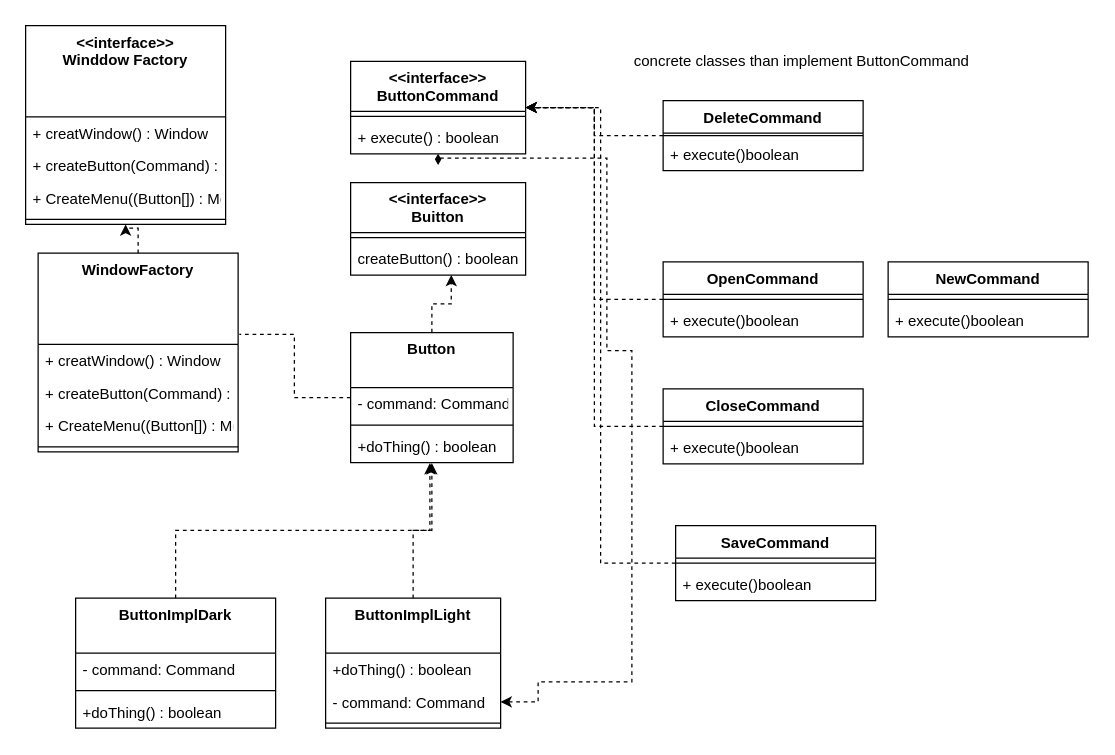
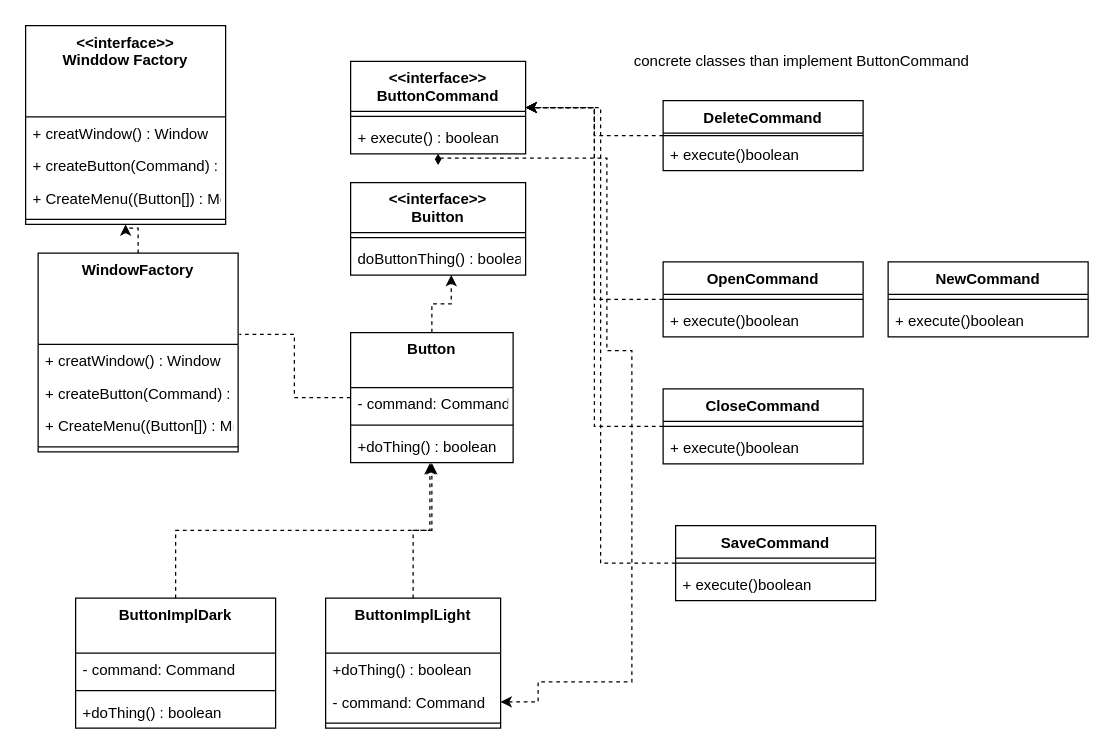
- <mxCell id="4" value="createButton() : boolean" style="text;strokeColor=none;fillColor=none;align=left;verticalAlign=top;spacingLeft=4;spacingRight=4;overflow=hidden;rotatable=0;points=[[0,0.5],[1,0.5]];portConstraint=eastwest;" vertex="1" parent="2"><mxGeometry y="48" width="140" height="26" as="geometry" /></mxCell>
+ <mxCell id="4" value="doButtonThing() : boolean" style="text;strokeColor=none;fillColor=none;align=left;verticalAlign=top;spacingLeft=4;spacingRight=4;overflow=hidden;rotatable=0;points=[[0,0.5],[1,0.5]];portConstraint=eastwest;" vertex="1" parent="2"><mxGeometry y="48" width="140" height="26" as="geometry" /></mxCell>
